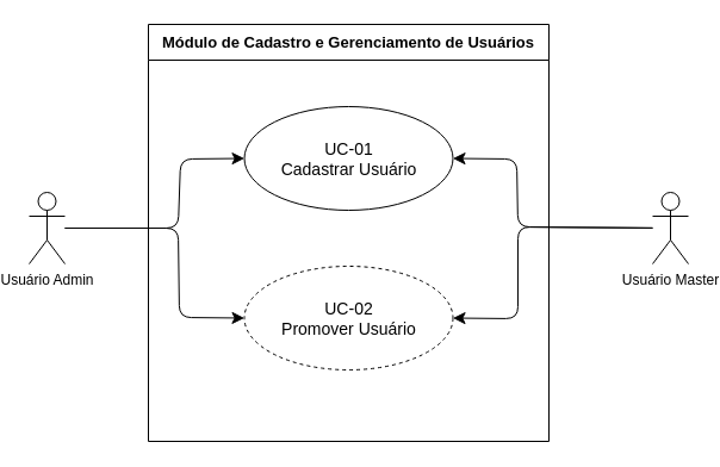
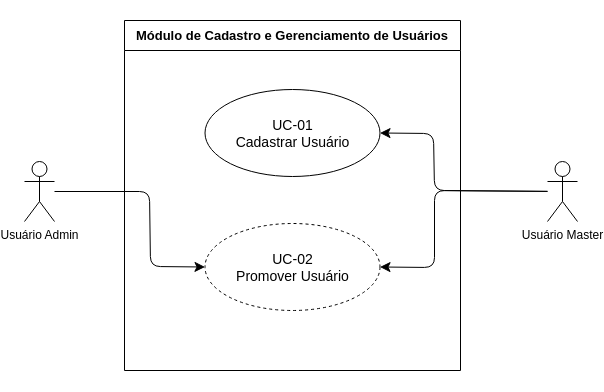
- <mxCell id="8" style="edgeStyle=none;curved=0;rounded=1;orthogonalLoop=1;jettySize=auto;html=1;entryX=0;entryY=0.5;entryDx=0;entryDy=0;fontSize=12;startSize=8;endSize=8;strokeColor=default;" edge="1" parent="1" source="10" target="3"><mxGeometry relative="1" as="geometry"><Array as="points"><mxPoint x="145" y="191" /><mxPoint x="147" y="133" /></Array></mxGeometry></mxCell>
